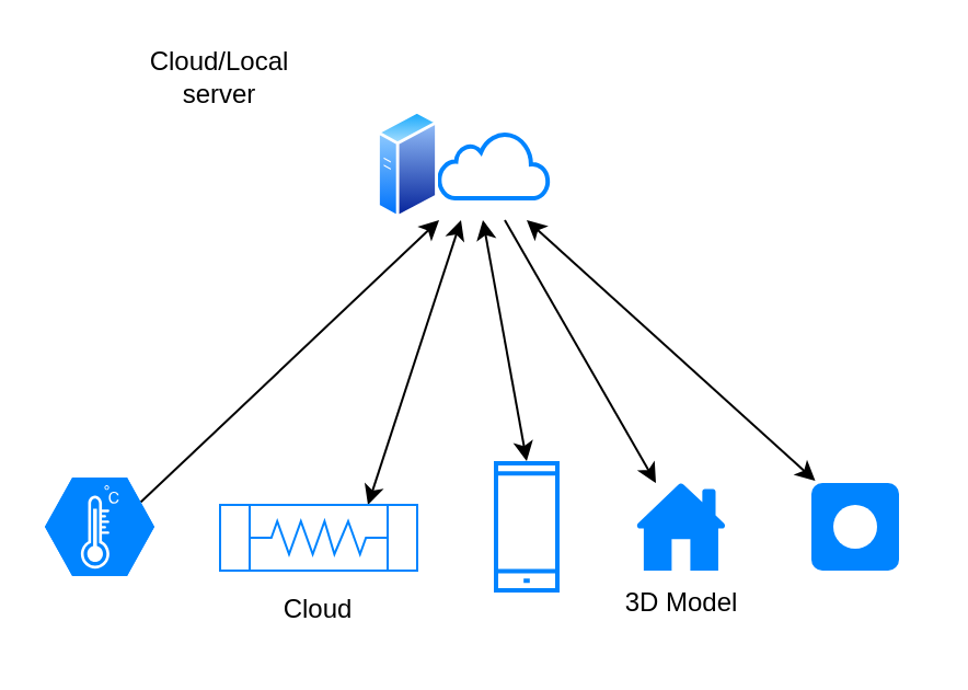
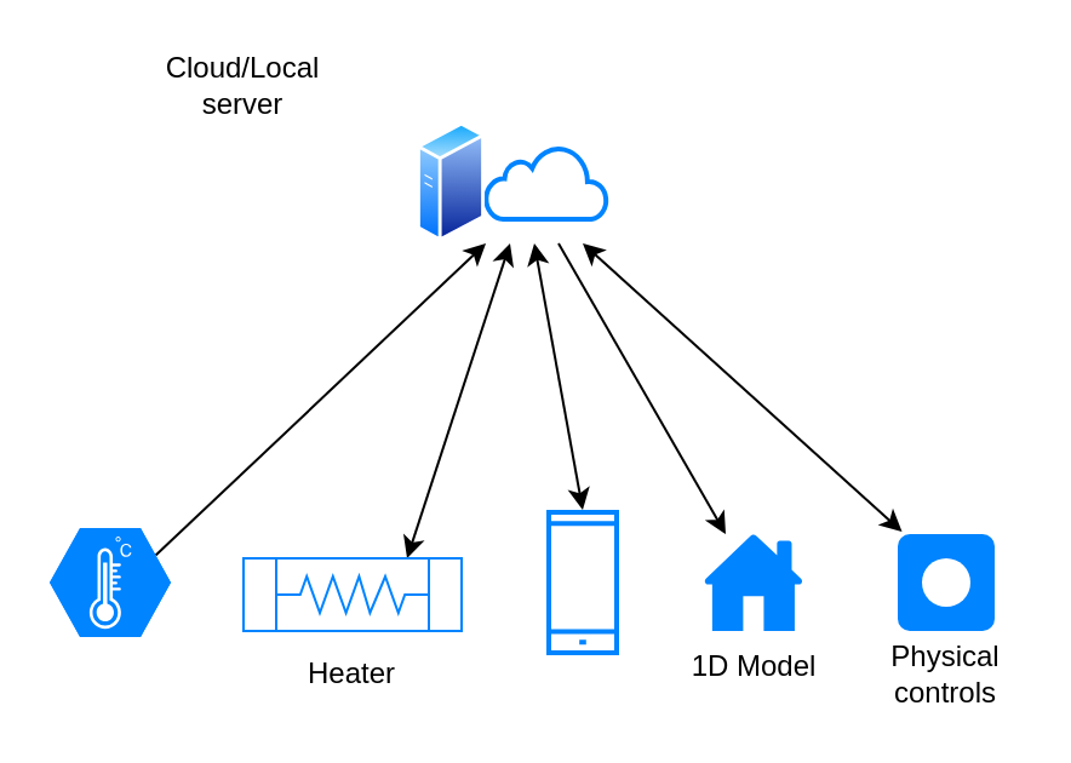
- <mxCell id="16" value="3D Model" style="text;html=1;strokeColor=none;fillColor=none;align=center;verticalAlign=middle;whiteSpace=wrap;rounded=0;" vertex="1" parent="1"><mxGeometry x="280.5" y="260" width="60" height="30" as="geometry" /></mxCell>
+ <mxCell id="16" value="1D Model" style="text;html=1;strokeColor=none;fillColor=none;align=center;verticalAlign=middle;whiteSpace=wrap;rounded=0;" vertex="1" parent="1"><mxGeometry x="280.5" y="260" width="60" height="30" as="geometry" /></mxCell>
+ <mxCell id="17" value="Physical controls" style="text;html=1;strokeColor=none;fillColor=none;align=center;verticalAlign=middle;whiteSpace=wrap;rounded=0;" vertex="1" parent="1"><mxGeometry x="360" y="262.5" width="60" height="30" as="geometry" /></mxCell>
- <mxCell id="15" value="Cloud" style="text;html=1;strokeColor=none;fillColor=none;align=center;verticalAlign=middle;whiteSpace=wrap;rounded=0;" vertex="1" parent="1"><mxGeometry x="115" y="262.5" width="60" height="30" as="geometry" /></mxCell>
+ <mxCell id="15" value="Heater" style="text;html=1;strokeColor=none;fillColor=none;align=center;verticalAlign=middle;whiteSpace=wrap;rounded=0;" vertex="1" parent="1"><mxGeometry x="115" y="262.5" width="60" height="30" as="geometry" /></mxCell>
